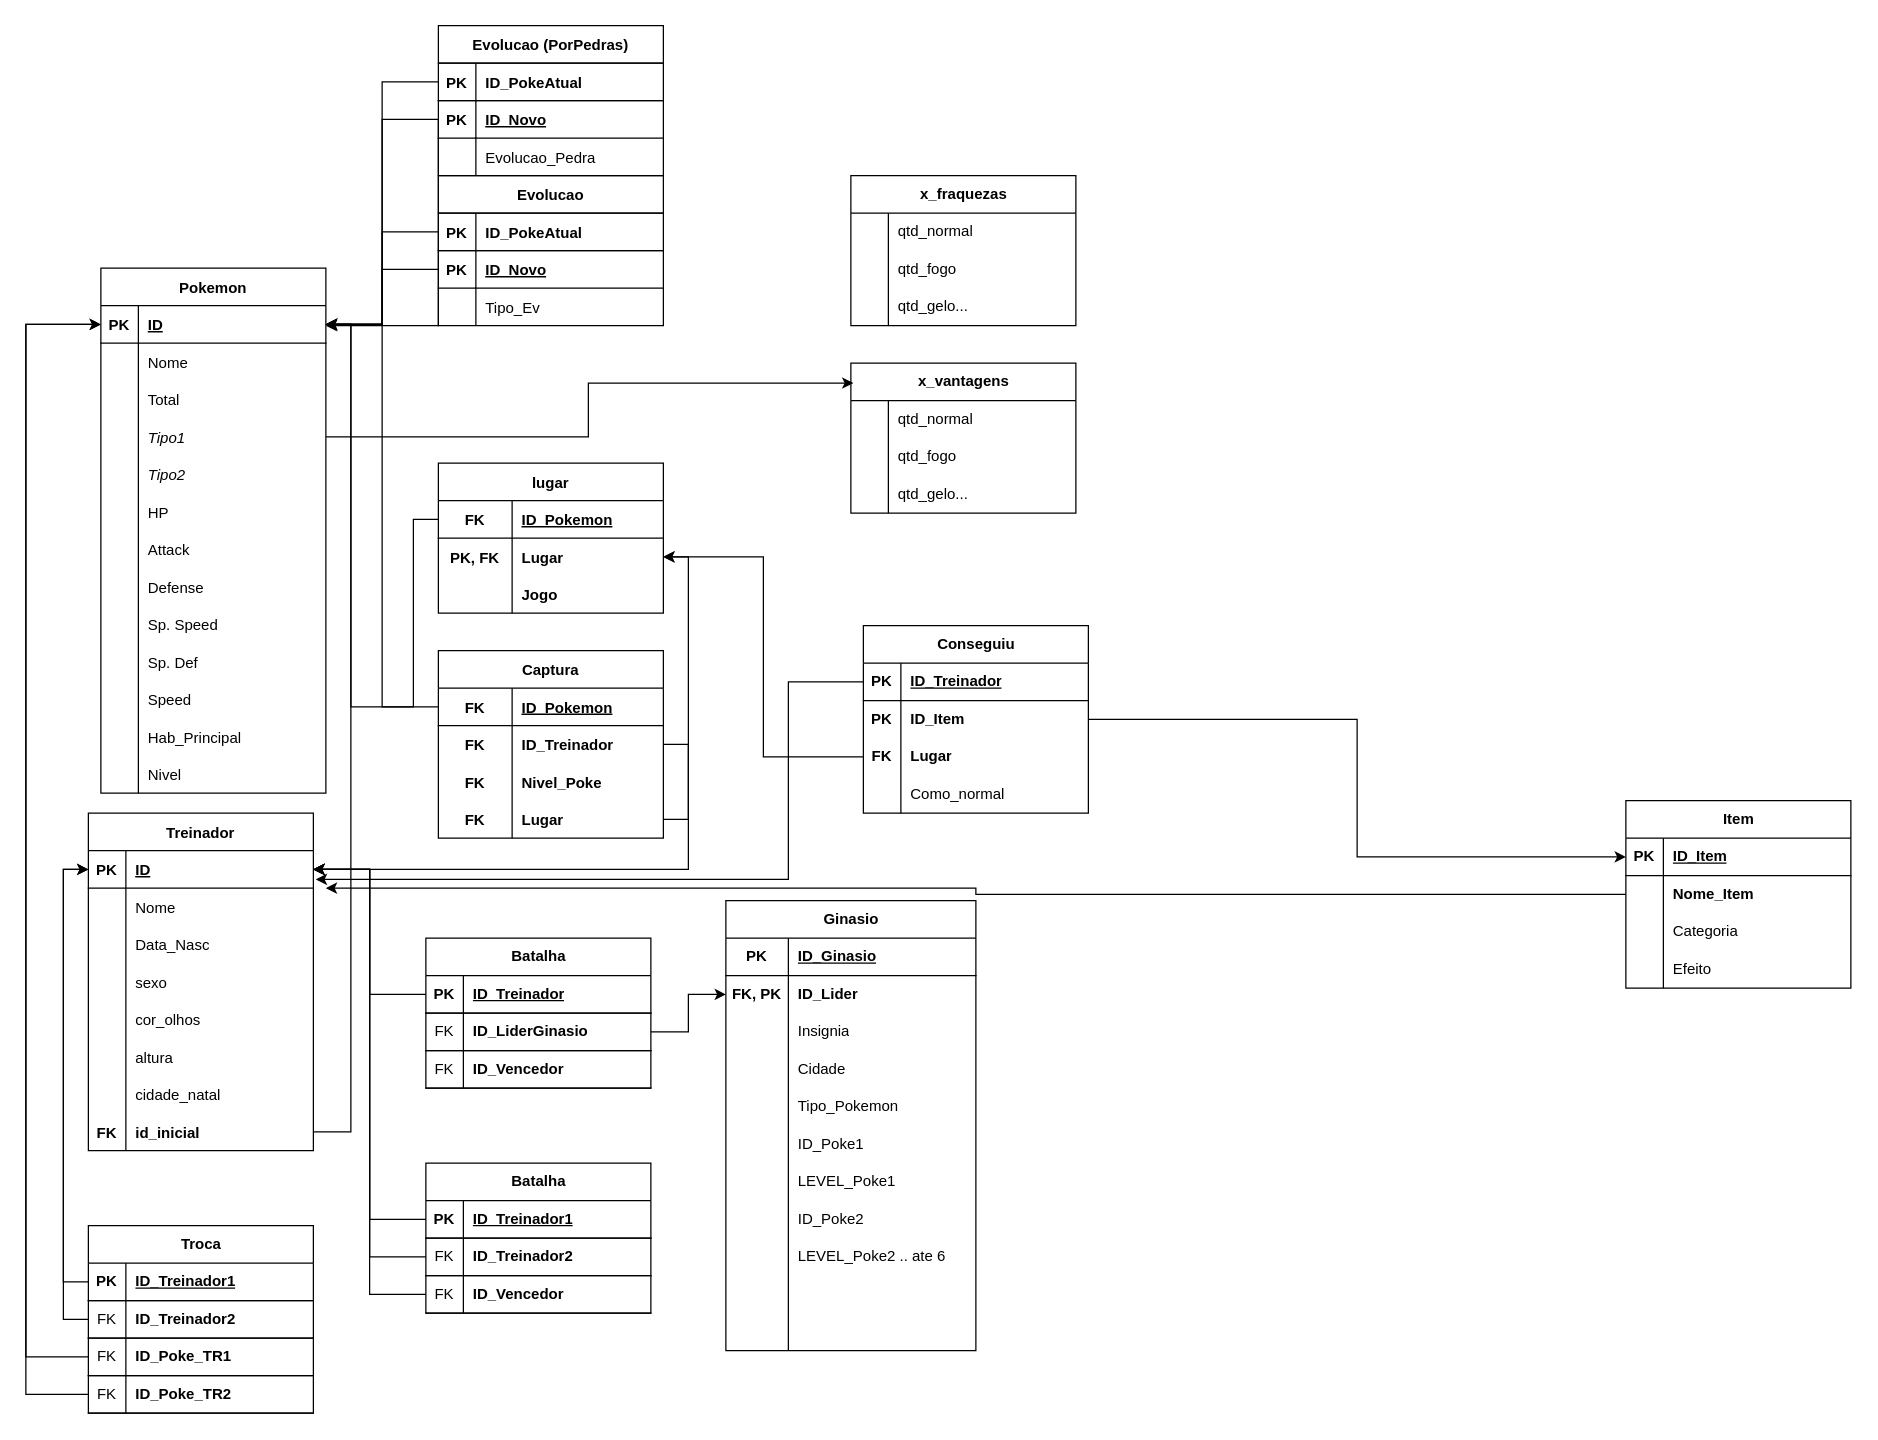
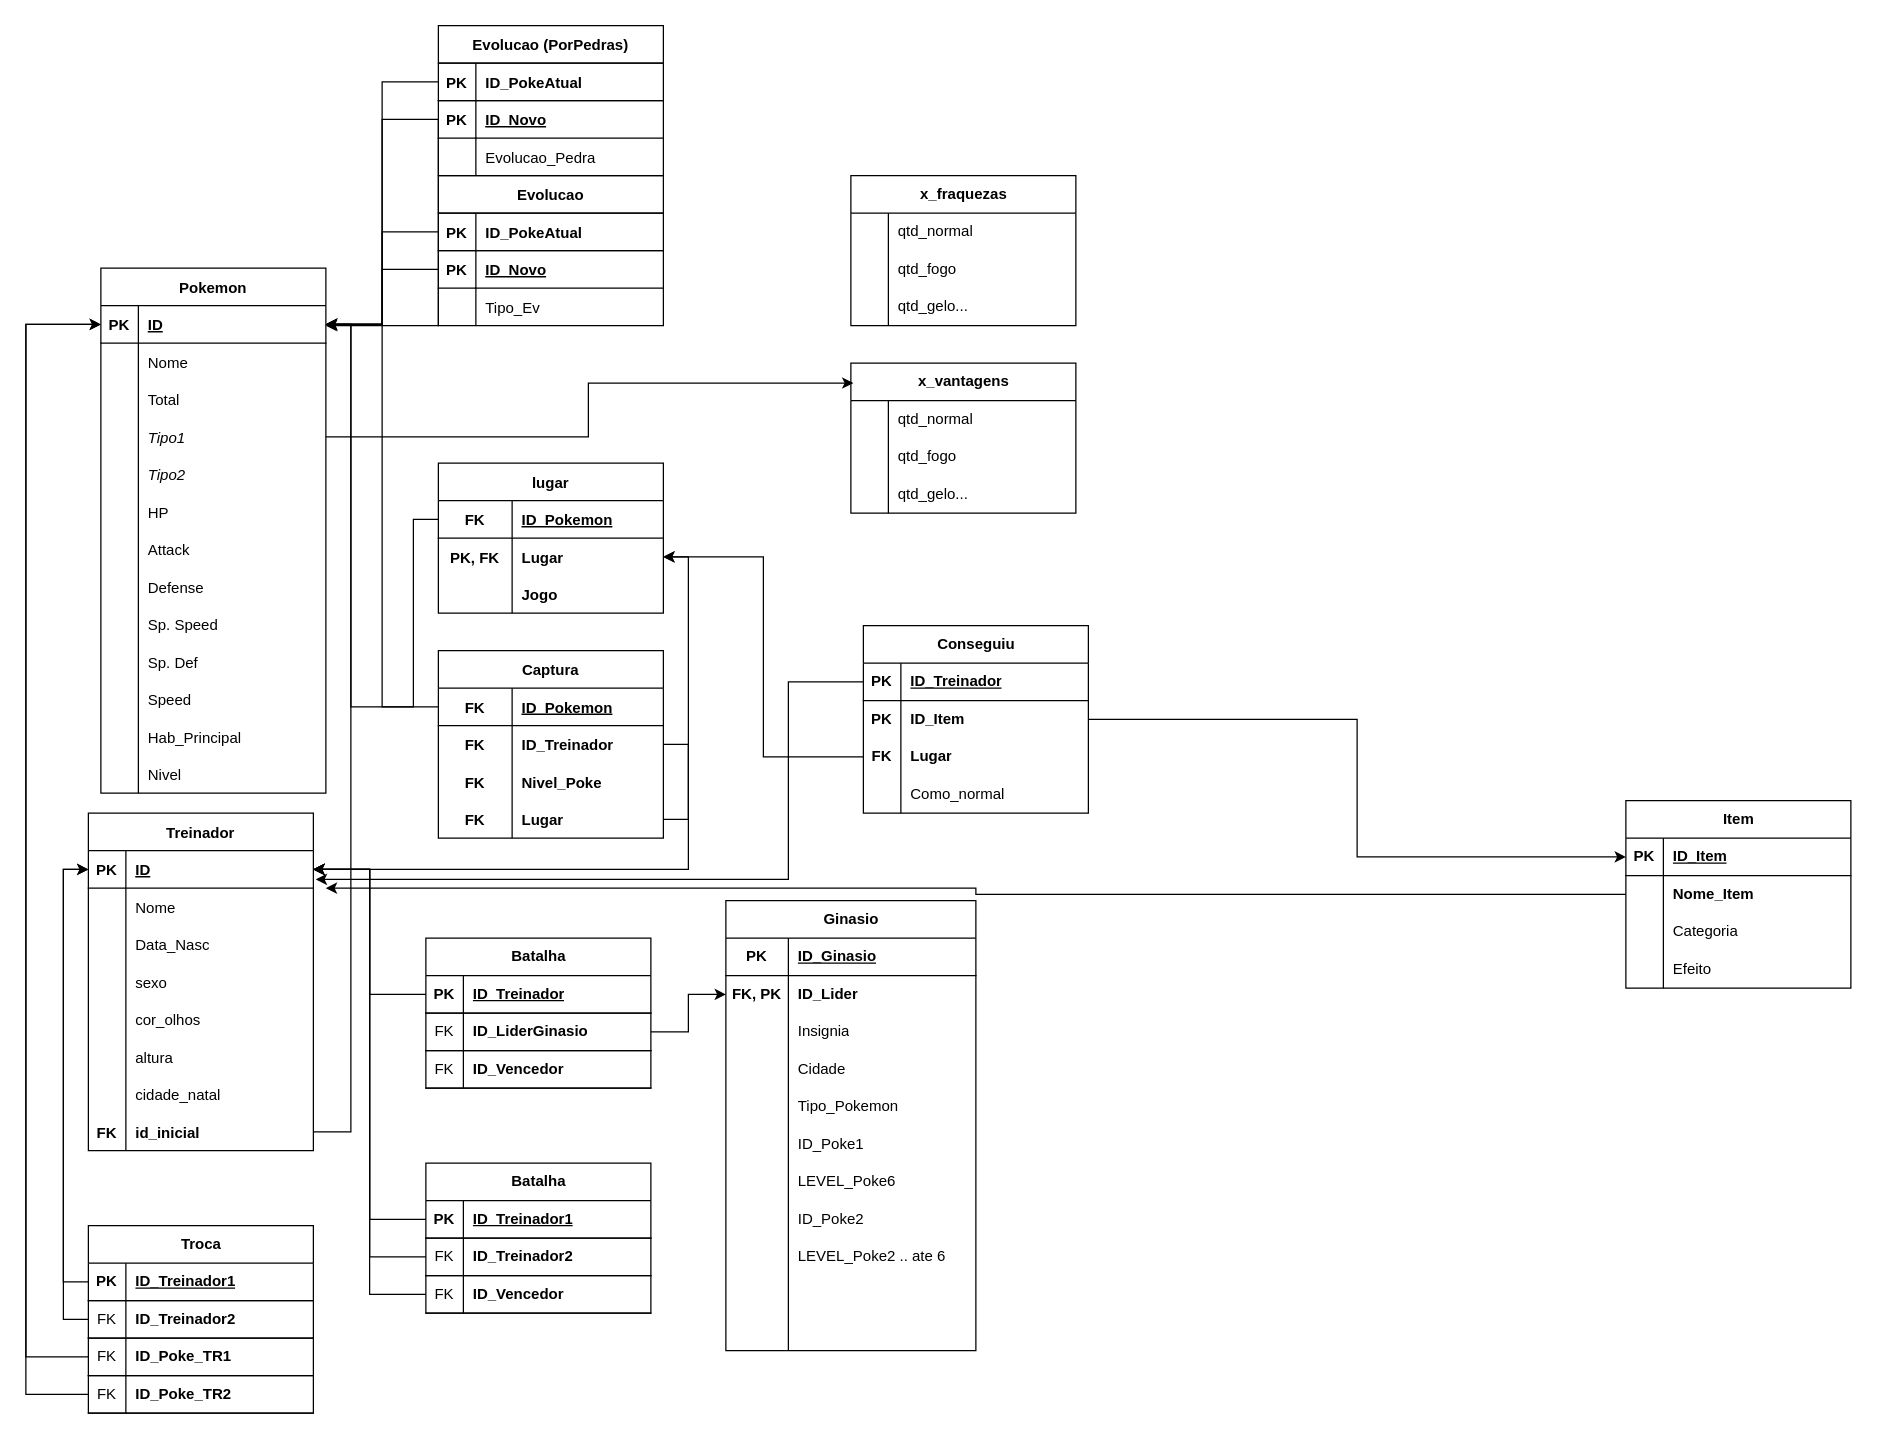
- <mxCell id="145" value="LEVEL_Poke1" style="shape=partialRectangle;connectable=0;fillColor=none;top=0;left=0;bottom=0;right=0;align=left;spacingLeft=6;overflow=hidden;whiteSpace=wrap;html=1;" parent="143" vertex="1"><mxGeometry x="50" width="150" height="30" as="geometry"><mxRectangle width="150" height="30" as="alternateBounds" /></mxGeometry></mxCell>
+ <mxCell id="145" value="LEVEL_Poke6" style="shape=partialRectangle;connectable=0;fillColor=none;top=0;left=0;bottom=0;right=0;align=left;spacingLeft=6;overflow=hidden;whiteSpace=wrap;html=1;" parent="143" vertex="1"><mxGeometry x="50" width="150" height="30" as="geometry"><mxRectangle width="150" height="30" as="alternateBounds" /></mxGeometry></mxCell>
